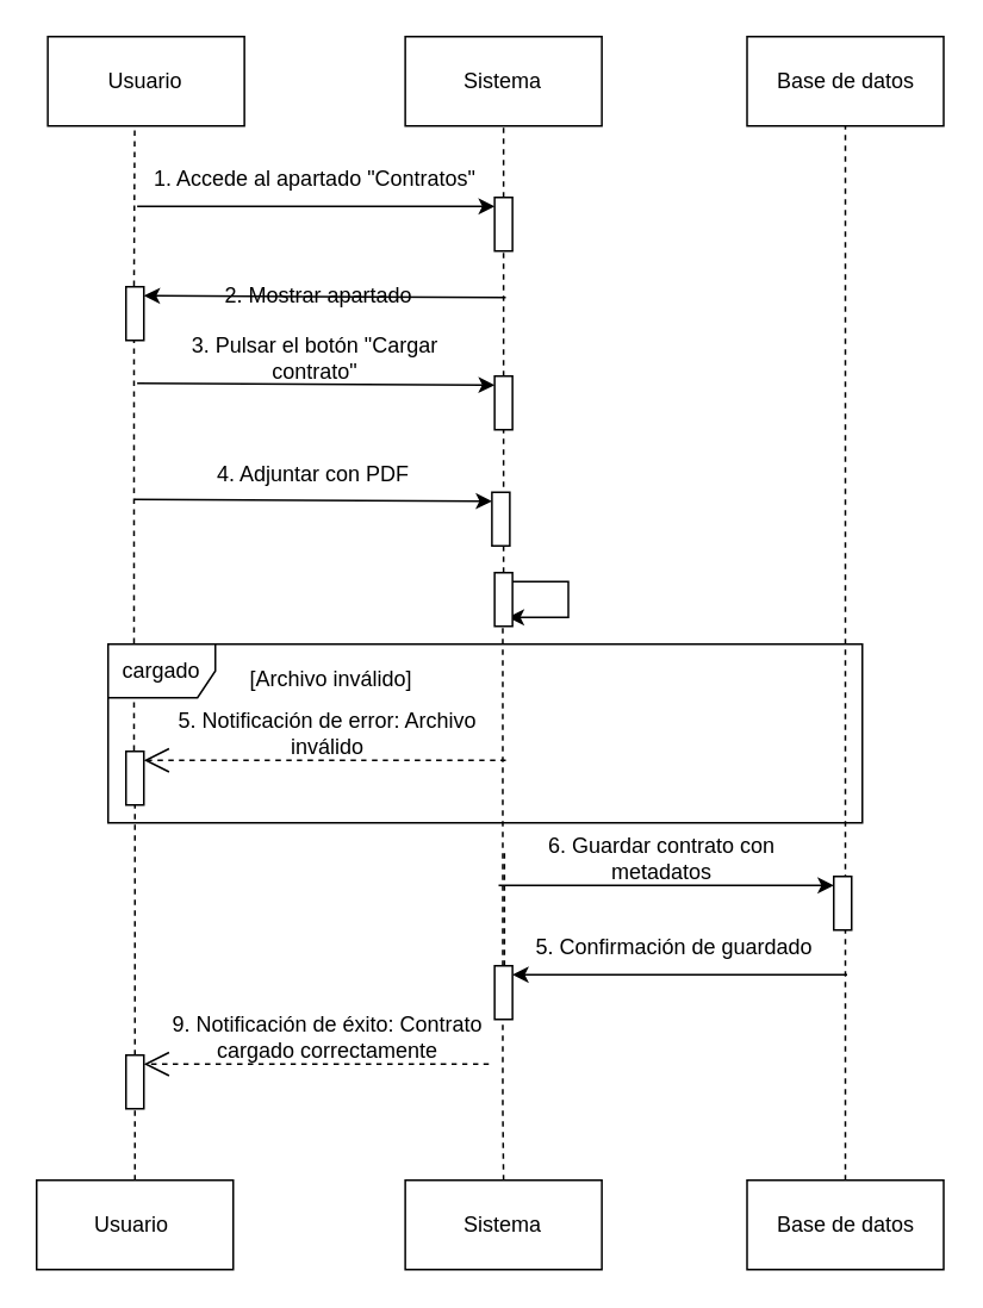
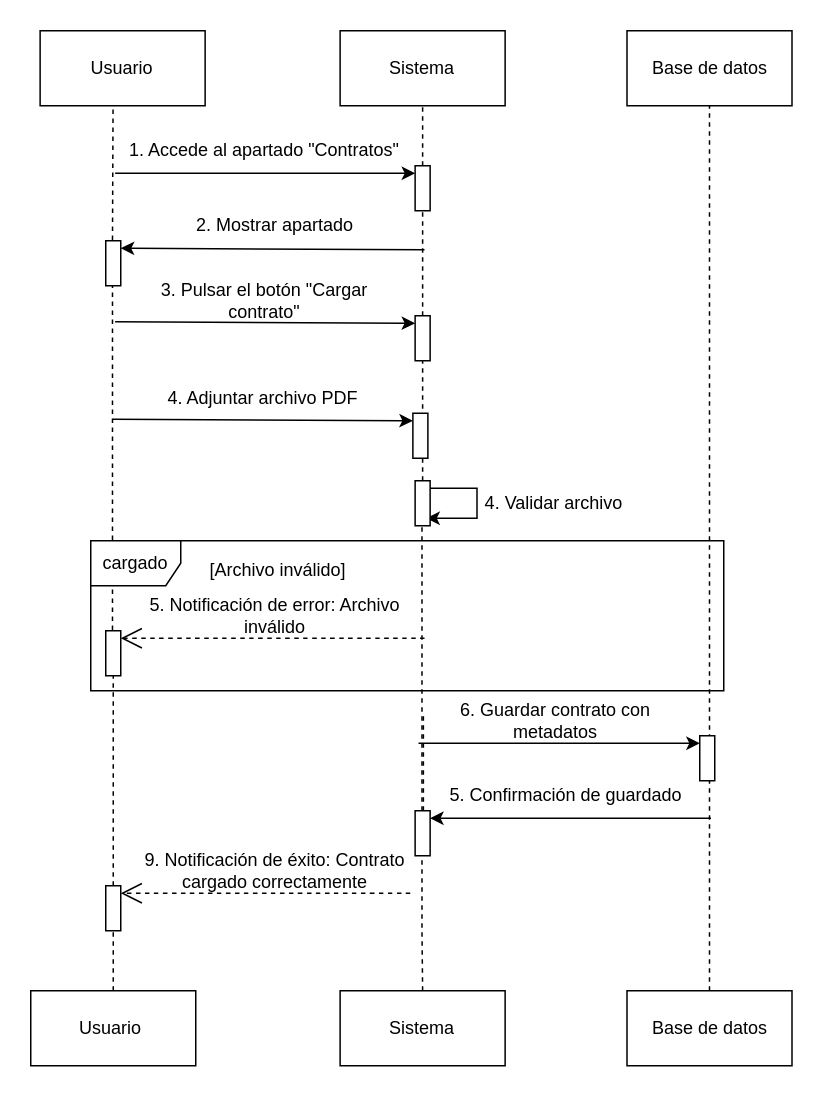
- <mxCell id="18" value="2. Mostrar apartado" style="text;html=1;align=center;verticalAlign=middle;whiteSpace=wrap;rounded=0;" vertex="1" parent="1"><mxGeometry x="92.5" y="155" width="170" height="20" as="geometry" /></mxCell>
+ <mxCell id="18" value="2. Mostrar apartado" style="text;html=1;align=center;verticalAlign=middle;whiteSpace=wrap;rounded=0;" vertex="1" parent="1"><mxGeometry x="97.5" y="140" width="170" height="20" as="geometry" /></mxCell>
- <mxCell id="46" value="4. Adjuntar con PDF" style="text;html=1;align=center;verticalAlign=middle;whiteSpace=wrap;rounded=0;" vertex="1" parent="1"><mxGeometry x="89.75" y="255" width="170" height="20" as="geometry" /></mxCell>
+ <mxCell id="46" value="4. Adjuntar archivo PDF" style="text;html=1;align=center;verticalAlign=middle;whiteSpace=wrap;rounded=0;" vertex="1" parent="1"><mxGeometry x="89.75" y="255" width="170" height="20" as="geometry" /></mxCell>
+ <mxCell id="26" value="4. Validar archivo" style="text;html=1;align=center;verticalAlign=middle;whiteSpace=wrap;rounded=0;" vertex="1" parent="1"><mxGeometry x="321.25" y="325" width="96.25" height="20" as="geometry" /></mxCell>
